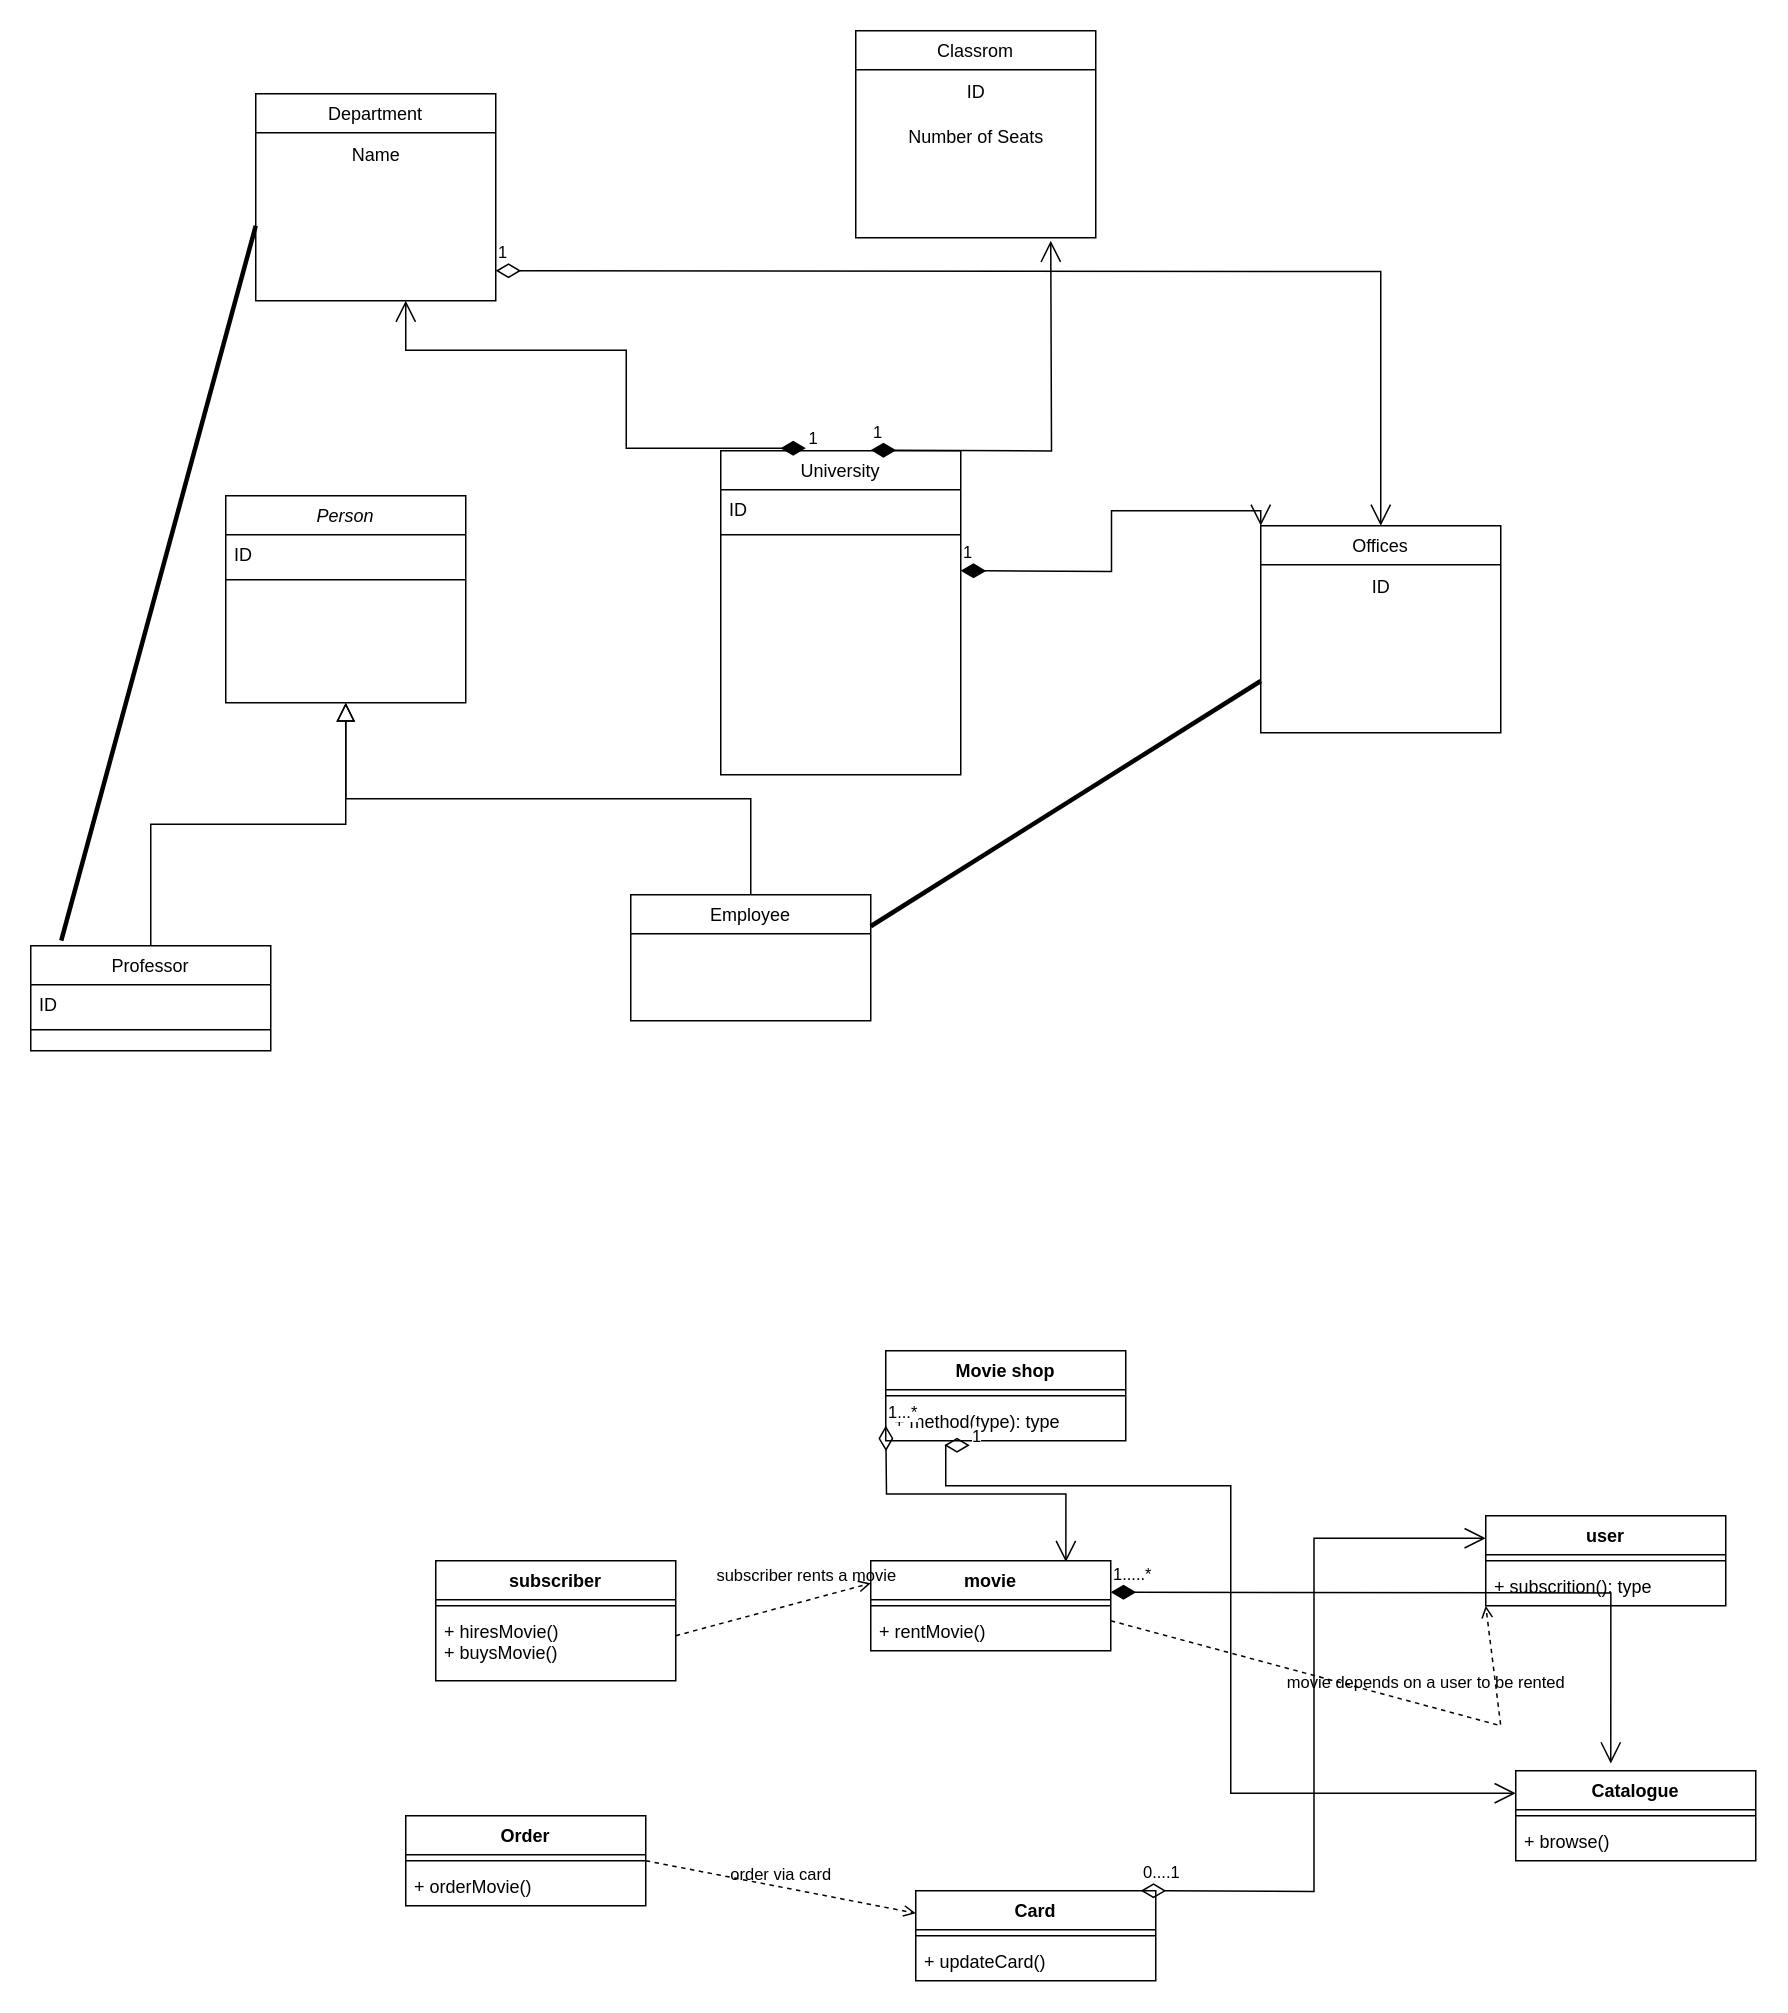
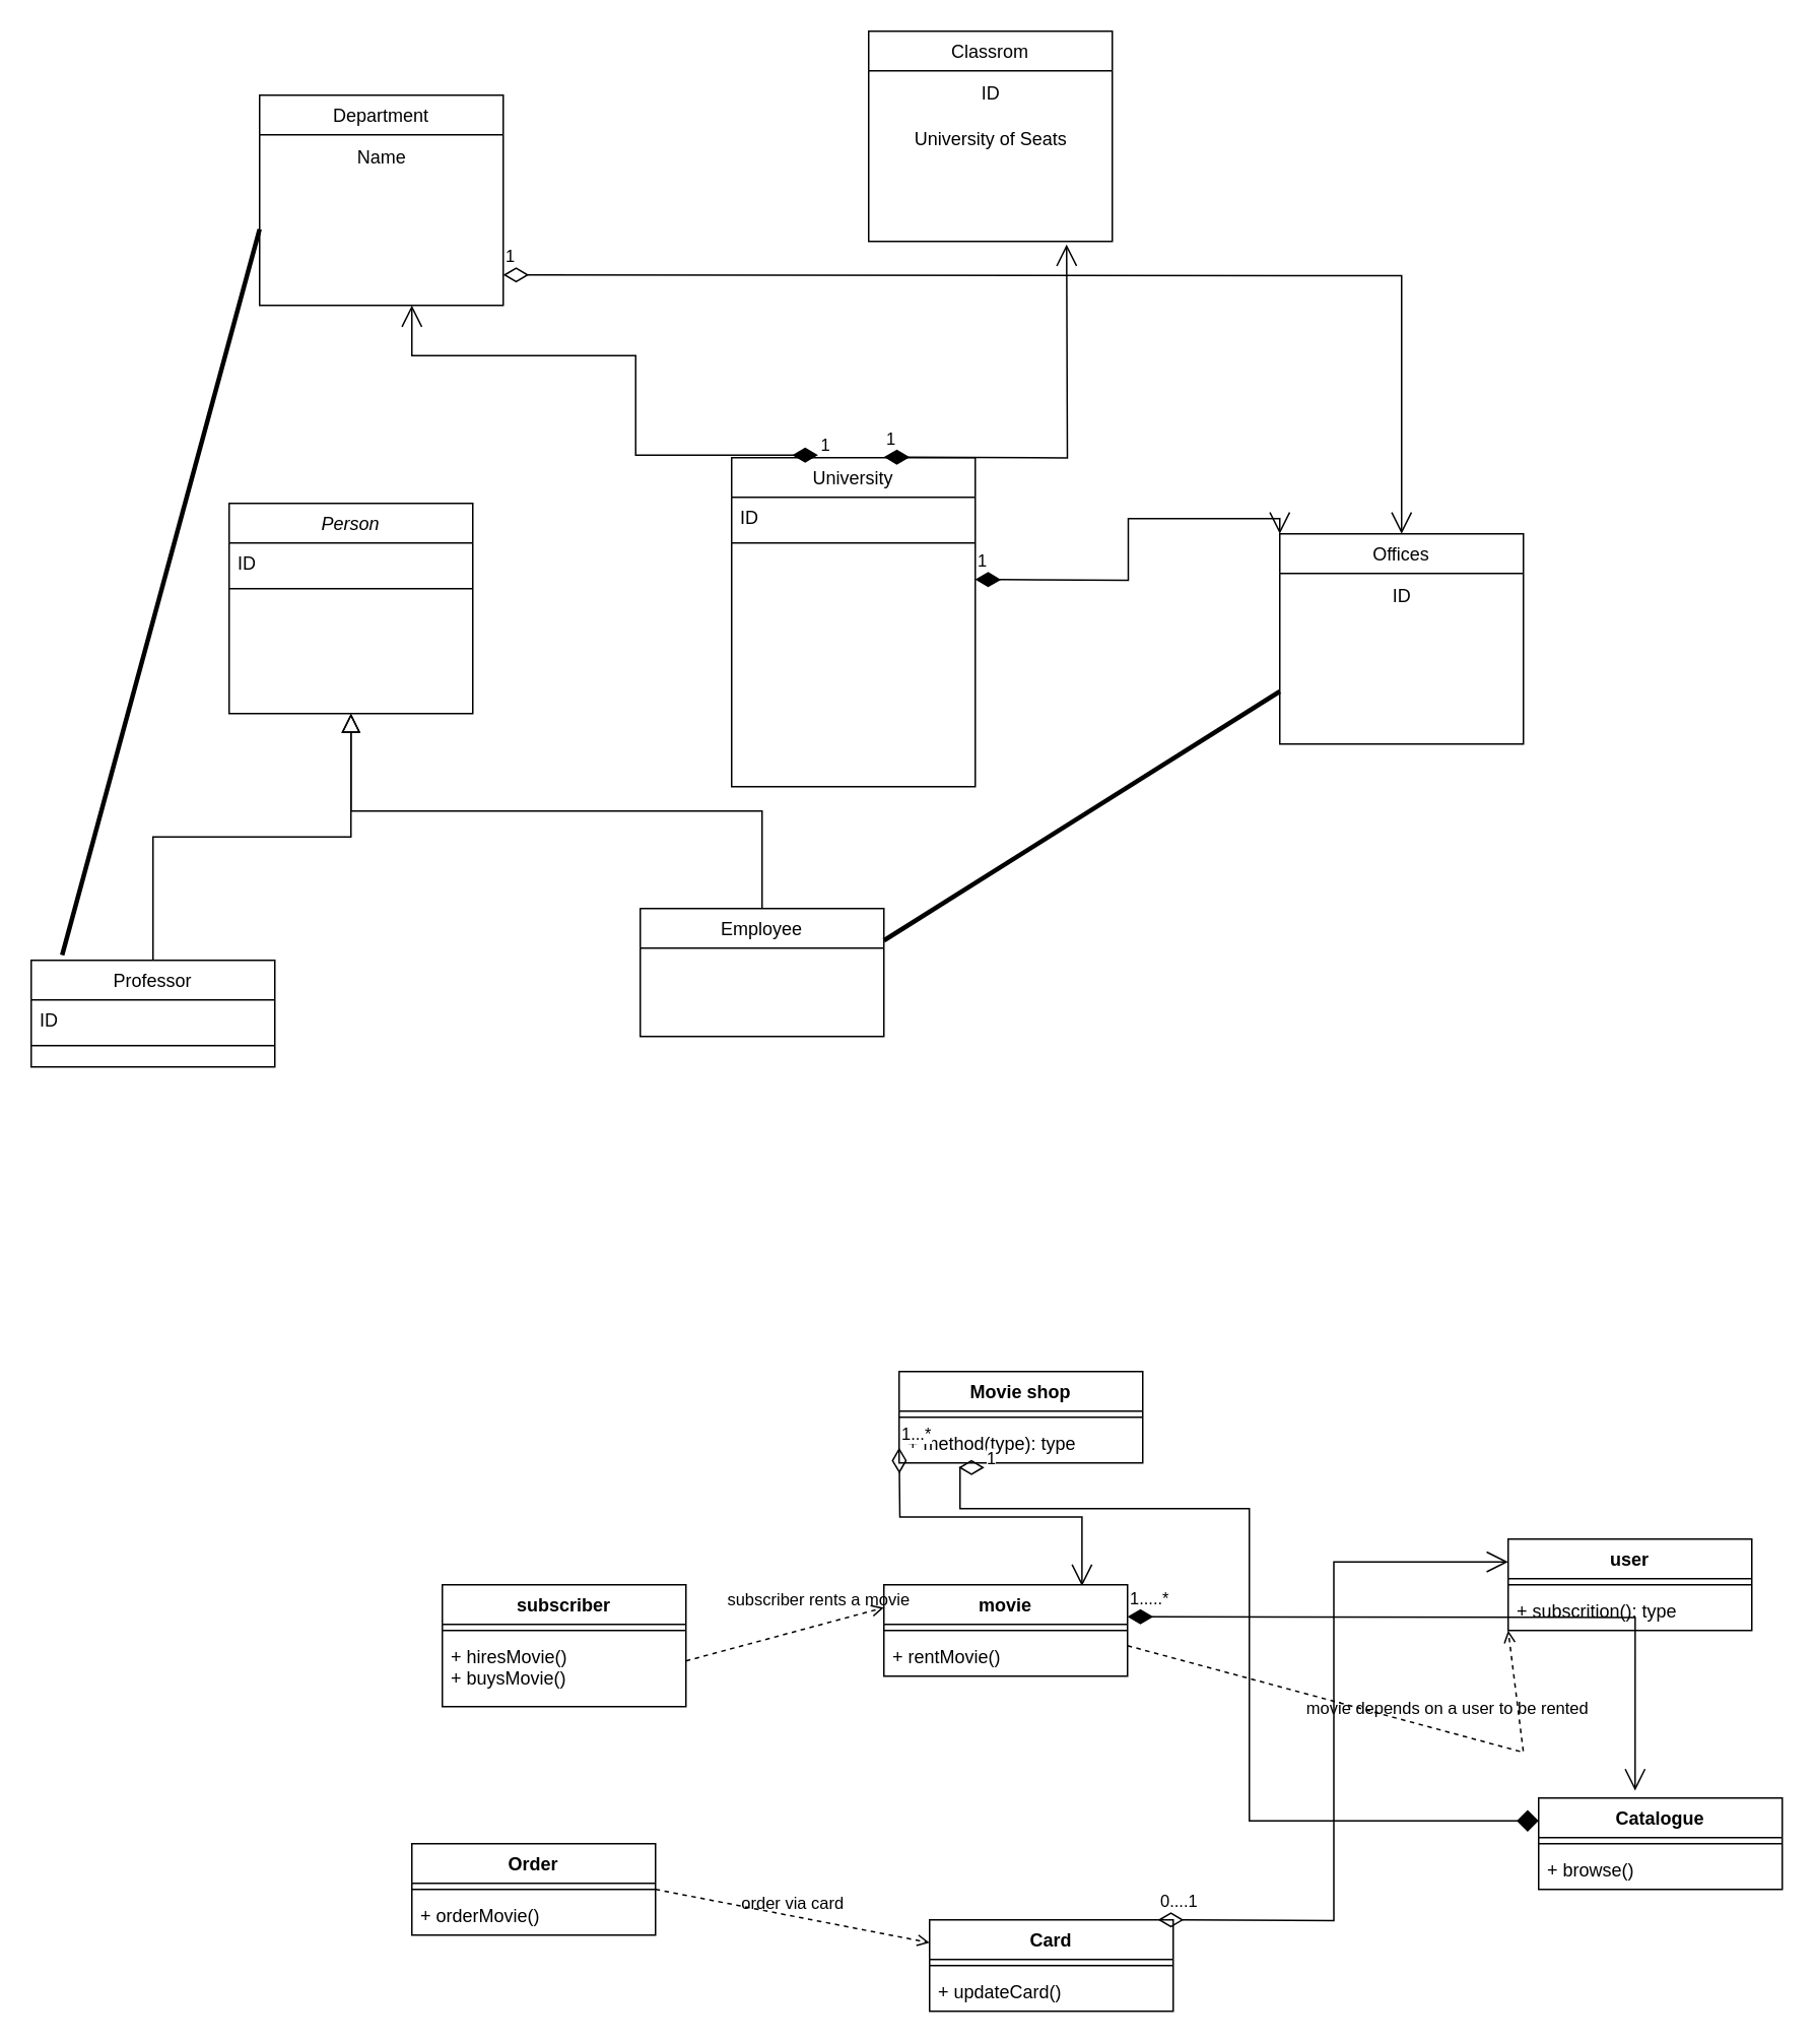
- <mxCell id="20" value="Number of Seats" style="text;html=1;align=center;verticalAlign=middle;resizable=0;points=[];autosize=1;strokeColor=none;fillColor=none;" vertex="1" parent="18"><mxGeometry y="56" width="160" height="30" as="geometry" /></mxCell>
+ <mxCell id="20" value="University of Seats" style="text;html=1;align=center;verticalAlign=middle;resizable=0;points=[];autosize=1;strokeColor=none;fillColor=none;" vertex="1" parent="18"><mxGeometry y="56" width="160" height="30" as="geometry" /></mxCell>
- <mxCell id="51" value="1" style="endArrow=open;html=1;endSize=12;startArrow=diamondThin;startSize=14;startFill=0;edgeStyle=orthogonalEdgeStyle;align=left;verticalAlign=bottom;rounded=0;entryX=0;entryY=0.25;entryDx=0;entryDy=0;exitX=0.35;exitY=1.115;exitDx=0;exitDy=0;exitPerimeter=0;" edge="1" parent="1" source="29" target="48"><mxGeometry x="-1" y="3" relative="1" as="geometry"><mxPoint x="630" y="1000" as="sourcePoint" /><mxPoint x="790" y="1000" as="targetPoint" /><Array as="points"><mxPoint x="630" y="963" /><mxPoint x="630" y="990" /><mxPoint x="820" y="990" /><mxPoint x="820" y="1195" /></Array></mxGeometry></mxCell>
+ <mxCell id="51" value="1" style="endArrow=diamond;html=1;endSize=12;startArrow=diamondThin;startSize=14;startFill=0;edgeStyle=orthogonalEdgeStyle;align=left;verticalAlign=bottom;rounded=0;entryX=0;entryY=0.25;entryDx=0;entryDy=0;exitX=0.35;exitY=1.115;exitDx=0;exitDy=0;exitPerimeter=0;" edge="1" parent="1" source="29" target="48"><mxGeometry x="-1" y="3" relative="1" as="geometry"><mxPoint x="630" y="1000" as="sourcePoint" /><mxPoint x="790" y="1000" as="targetPoint" /><Array as="points"><mxPoint x="630" y="963" /><mxPoint x="630" y="990" /><mxPoint x="820" y="990" /><mxPoint x="820" y="1195" /></Array></mxGeometry></mxCell>
